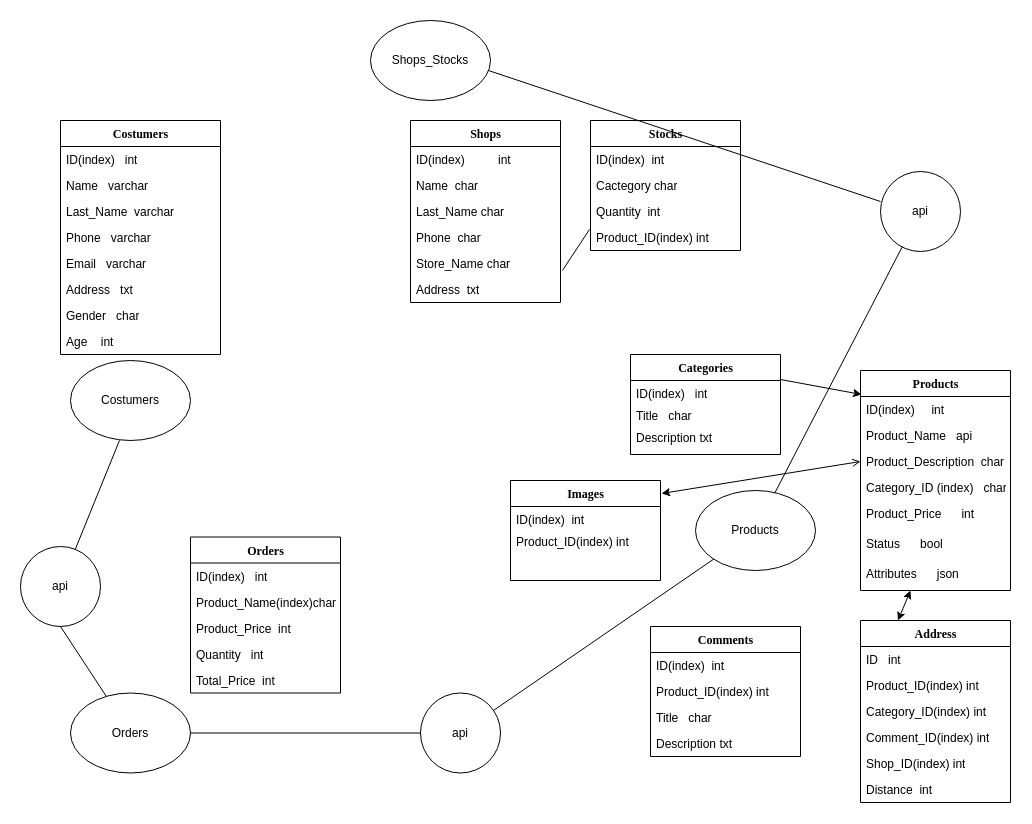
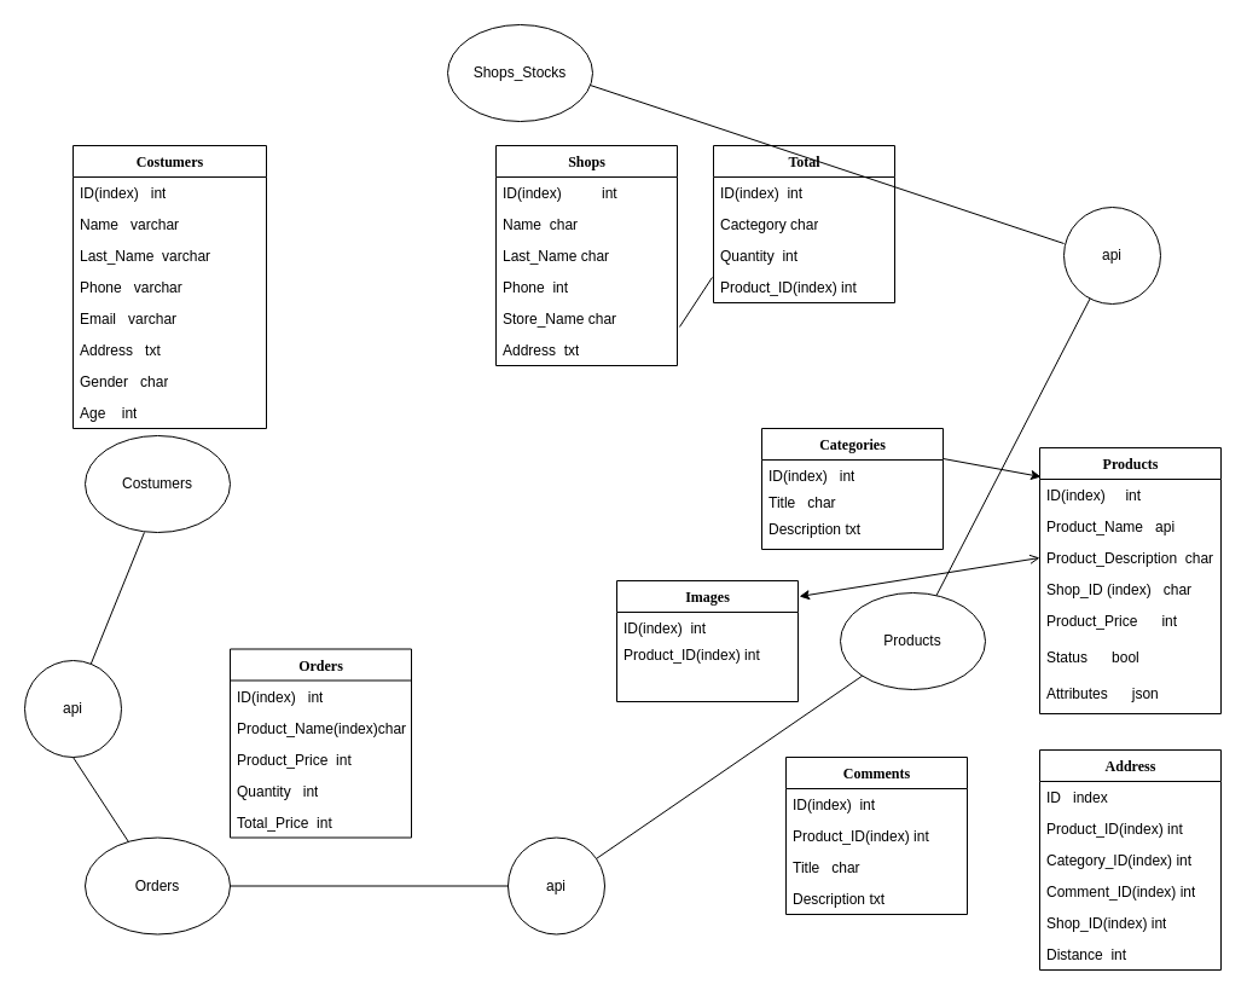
- <mxCell id="48" value="Stocks" style="swimlane;html=1;fontStyle=1;align=center;verticalAlign=top;childLayout=stackLayout;horizontal=1;startSize=26;horizontalStack=0;resizeParent=1;resizeLast=0;collapsible=1;marginBottom=0;swimlaneFillColor=#ffffff;rounded=0;shadow=0;comic=0;labelBackgroundColor=none;strokeWidth=1;fillColor=none;fontFamily=Verdana;fontSize=12" parent="1" vertex="1"><mxGeometry x="590" y="120" width="150" height="130" as="geometry" /></mxCell>
+ <mxCell id="48" value="Total" style="swimlane;html=1;fontStyle=1;align=center;verticalAlign=top;childLayout=stackLayout;horizontal=1;startSize=26;horizontalStack=0;resizeParent=1;resizeLast=0;collapsible=1;marginBottom=0;swimlaneFillColor=#ffffff;rounded=0;shadow=0;comic=0;labelBackgroundColor=none;strokeWidth=1;fillColor=none;fontFamily=Verdana;fontSize=12" parent="1" vertex="1"><mxGeometry x="590" y="120" width="150" height="130" as="geometry" /></mxCell>
- <mxCell id="15" value="Phone&lt;span style=&quot;white-space: pre&quot;&gt; &lt;/span&gt;&lt;span style=&quot;white-space: pre&quot;&gt; &lt;/span&gt;char" style="text;html=1;strokeColor=none;fillColor=none;align=left;verticalAlign=top;spacingLeft=4;spacingRight=4;whiteSpace=wrap;overflow=hidden;rotatable=0;points=[[0,0.5],[1,0.5]];portConstraint=eastwest;" parent="11" vertex="1"><mxGeometry y="104" width="150" height="26" as="geometry" /></mxCell>
+ <mxCell id="15" value="Phone&lt;span style=&quot;white-space: pre&quot;&gt; &lt;/span&gt;&lt;span style=&quot;white-space: pre&quot;&gt; &lt;/span&gt;int" style="text;html=1;strokeColor=none;fillColor=none;align=left;verticalAlign=top;spacingLeft=4;spacingRight=4;whiteSpace=wrap;overflow=hidden;rotatable=0;points=[[0,0.5],[1,0.5]];portConstraint=eastwest;" parent="11" vertex="1"><mxGeometry y="104" width="150" height="26" as="geometry" /></mxCell>
- <mxCell id="31" value="Category_ID&lt;span&gt;&amp;nbsp;(index)&amp;nbsp;&amp;nbsp;&amp;nbsp;&lt;/span&gt;char" style="text;html=1;strokeColor=none;fillColor=none;align=left;verticalAlign=top;spacingLeft=4;spacingRight=4;whiteSpace=wrap;overflow=hidden;rotatable=0;points=[[0,0.5],[1,0.5]];portConstraint=eastwest;" parent="27" vertex="1"><mxGeometry y="104" width="150" height="26" as="geometry" /></mxCell>
+ <mxCell id="31" value="Shop_ID&lt;span&gt;&amp;nbsp;(index)&amp;nbsp;&amp;nbsp;&amp;nbsp;&lt;/span&gt;char" style="text;html=1;strokeColor=none;fillColor=none;align=left;verticalAlign=top;spacingLeft=4;spacingRight=4;whiteSpace=wrap;overflow=hidden;rotatable=0;points=[[0,0.5],[1,0.5]];portConstraint=eastwest;" parent="27" vertex="1"><mxGeometry y="104" width="150" height="26" as="geometry" /></mxCell>
- <mxCell id="62" value="" style="endArrow=classic;startArrow=classic;html=1;rounded=0;entryX=0.333;entryY=1;entryDx=0;entryDy=0;entryPerimeter=0;exitX=0.25;exitY=0;exitDx=0;exitDy=0;" edge="1" parent="1" source="41" target="34"><mxGeometry width="50" height="50" relative="1" as="geometry"><mxPoint x="880" y="626" as="sourcePoint" /><mxPoint x="930" y="576" as="targetPoint" /><Array as="points" /></mxGeometry></mxCell>
- <mxCell id="42" value="ID&lt;span style=&quot;white-space: pre&quot;&gt; &lt;span style=&quot;white-space: pre&quot;&gt; &lt;/span&gt;&lt;span style=&quot;white-space: pre&quot;&gt; &lt;/span&gt;&lt;/span&gt;int" style="text;html=1;strokeColor=none;fillColor=none;align=left;verticalAlign=top;spacingLeft=4;spacingRight=4;whiteSpace=wrap;overflow=hidden;rotatable=0;points=[[0,0.5],[1,0.5]];portConstraint=eastwest;" parent="41" vertex="1"><mxGeometry y="26" width="150" height="26" as="geometry" /></mxCell>
+ <mxCell id="42" value="ID&lt;span style=&quot;white-space: pre&quot;&gt; &lt;span style=&quot;white-space: pre&quot;&gt; &lt;/span&gt;&lt;span style=&quot;white-space: pre&quot;&gt; &lt;/span&gt;&lt;/span&gt;index" style="text;html=1;strokeColor=none;fillColor=none;align=left;verticalAlign=top;spacingLeft=4;spacingRight=4;whiteSpace=wrap;overflow=hidden;rotatable=0;points=[[0,0.5],[1,0.5]];portConstraint=eastwest;" parent="41" vertex="1"><mxGeometry y="26" width="150" height="26" as="geometry" /></mxCell>
